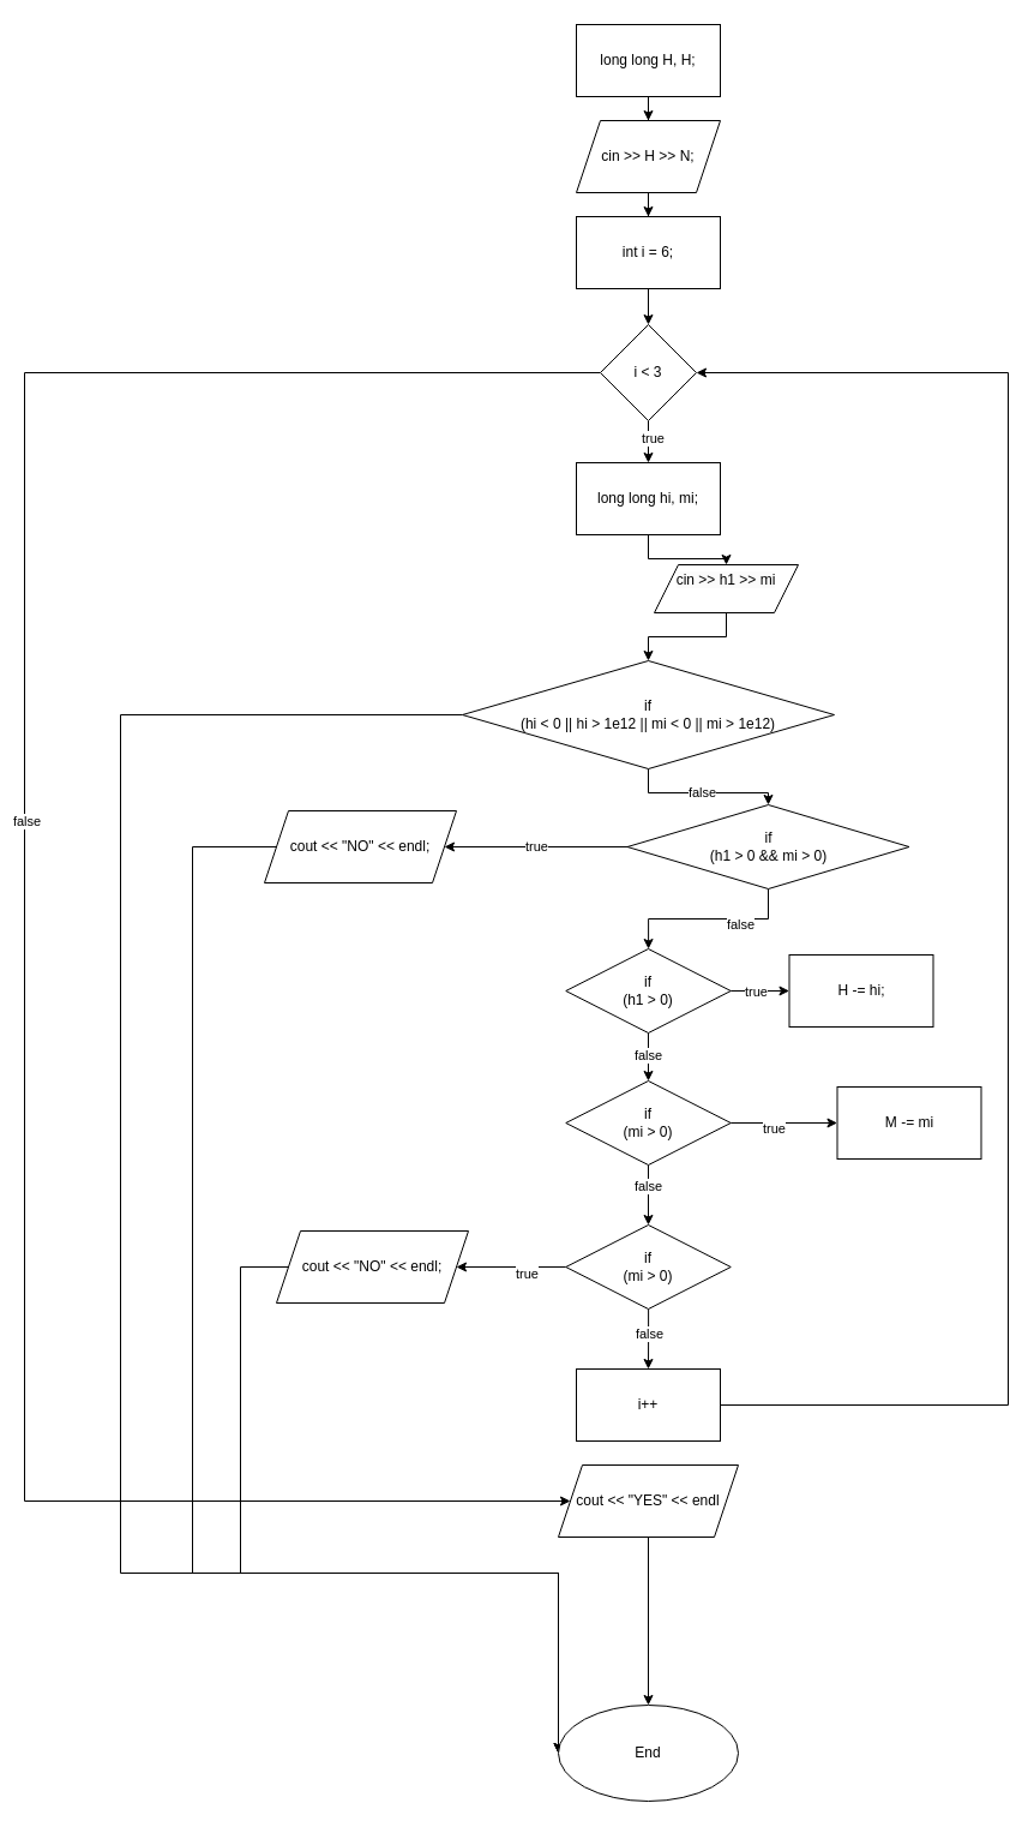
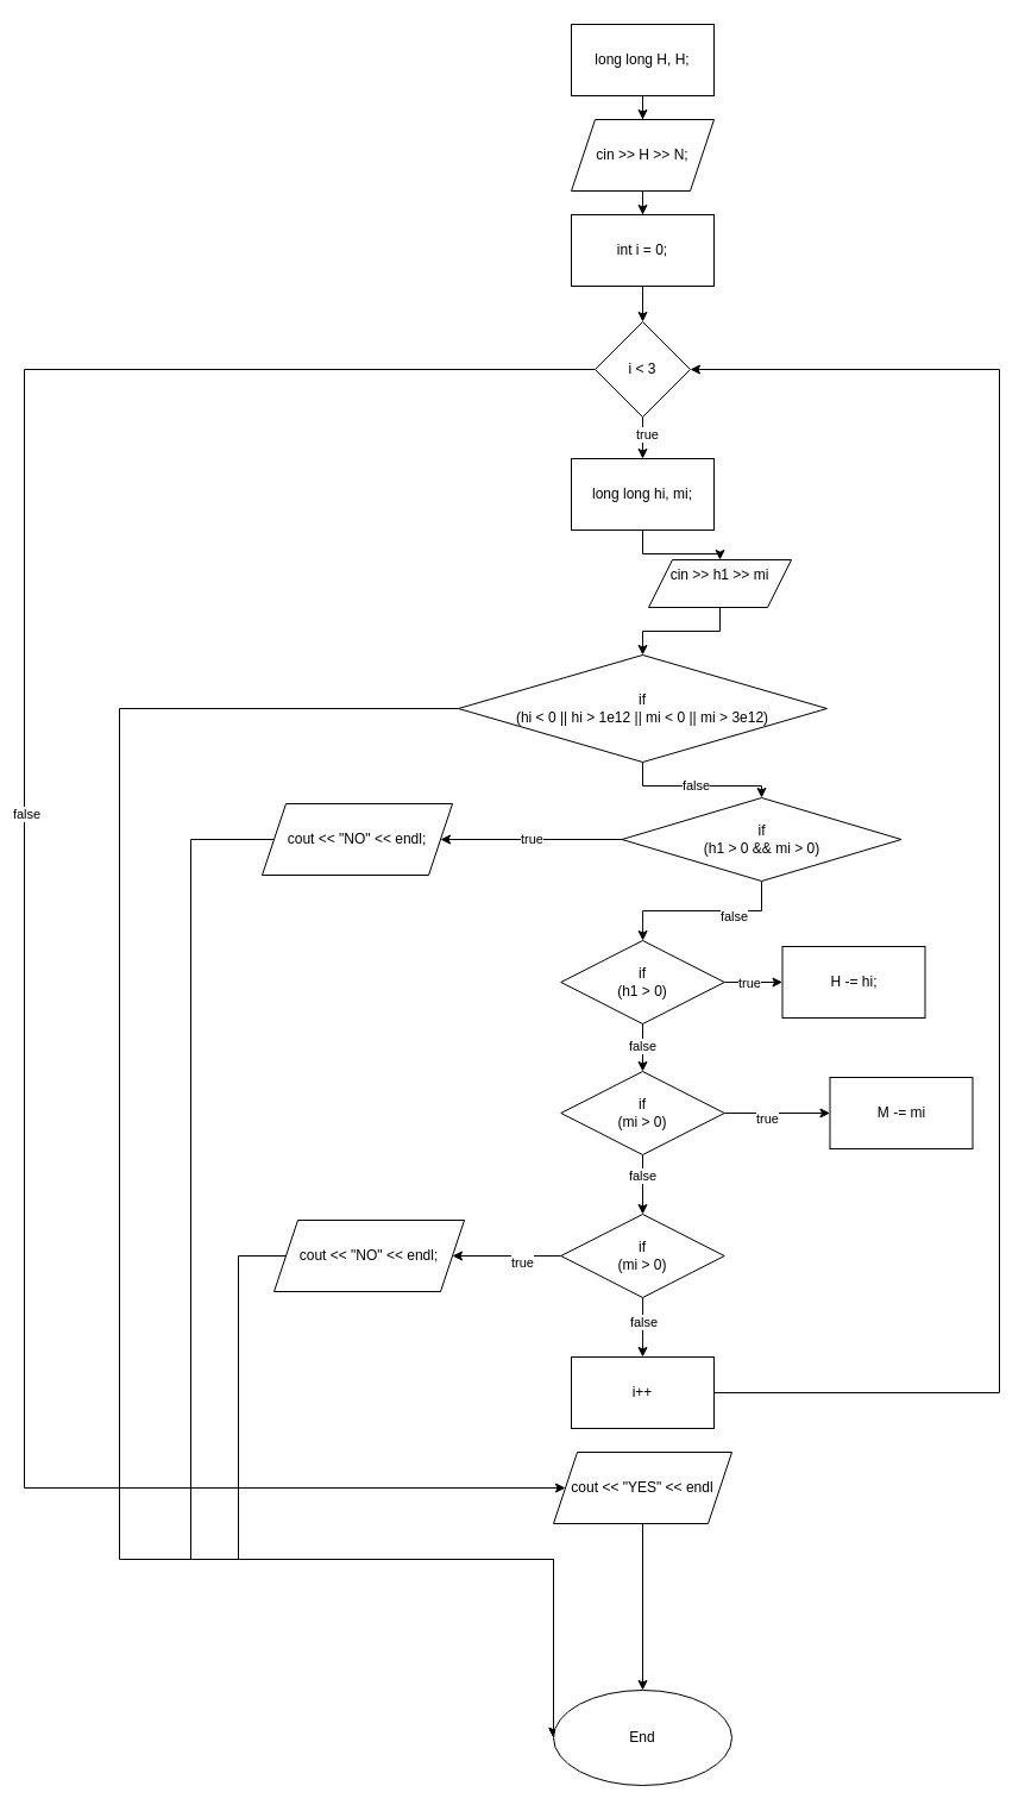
- <mxCell id="7" value="int i = 6;" style="whiteSpace=wrap;html=1;" vertex="1" parent="1"><mxGeometry x="480" y="180" width="120" height="60" as="geometry" /></mxCell>
+ <mxCell id="7" value="int i = 0;" style="whiteSpace=wrap;html=1;" vertex="1" parent="1"><mxGeometry x="480" y="180" width="120" height="60" as="geometry" /></mxCell>
- <mxCell id="19" value="if&lt;div&gt;(hi &amp;lt; 0 || hi &amp;gt; 1e12 || mi &amp;lt; 0 || mi &amp;gt; 1e12)&lt;/div&gt;" style="rhombus;whiteSpace=wrap;html=1;" vertex="1" parent="1"><mxGeometry x="385" y="550" width="310" height="90" as="geometry" /></mxCell>
+ <mxCell id="19" value="if&lt;div&gt;(hi &amp;lt; 0 || hi &amp;gt; 1e12 || mi &amp;lt; 0 || mi &amp;gt; 3e12)&lt;/div&gt;" style="rhombus;whiteSpace=wrap;html=1;" vertex="1" parent="1"><mxGeometry x="385" y="550" width="310" height="90" as="geometry" /></mxCell>
